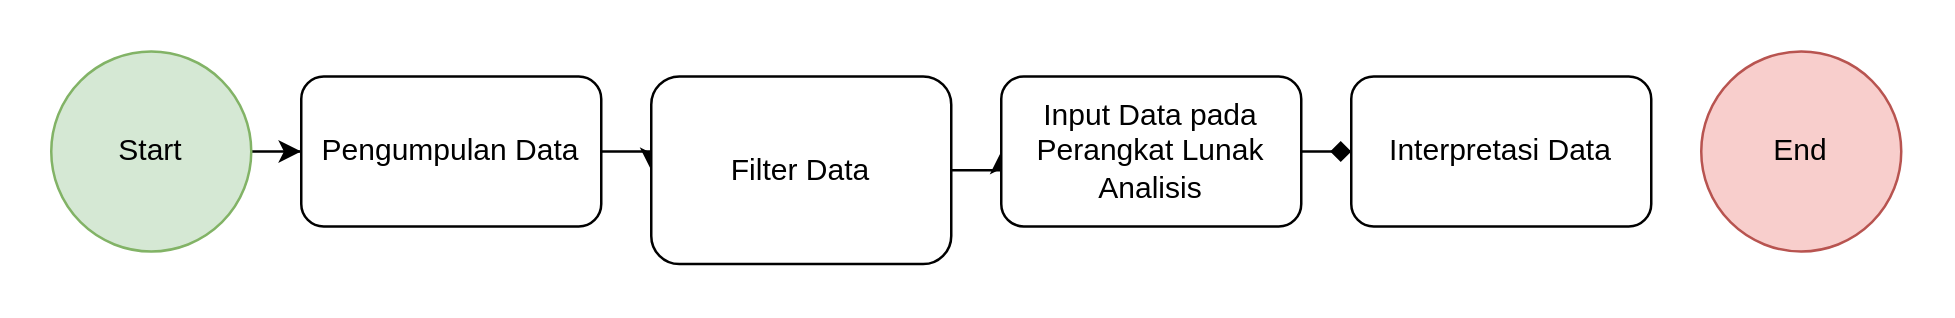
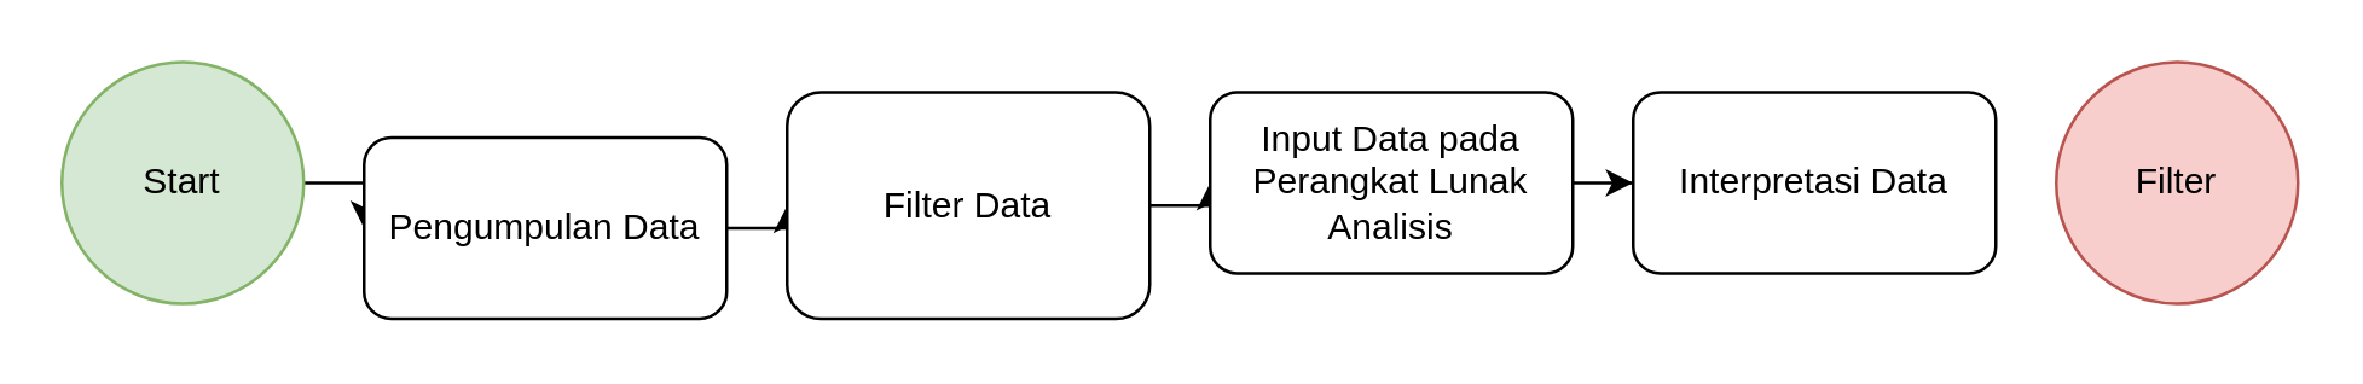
- <mxCell id="5" value="Pengumpulan Data" style="rounded=1;whiteSpace=wrap;html=1;" vertex="1" parent="1"><mxGeometry x="120" y="30" width="120" height="60" as="geometry" /></mxCell>
+ <mxCell id="5" value="Pengumpulan Data" style="rounded=1;whiteSpace=wrap;html=1;" vertex="1" parent="1"><mxGeometry x="120" y="45" width="120" height="60" as="geometry" /></mxCell>
- <mxCell id="8" value="" style="edgeStyle=orthogonalEdgeStyle;rounded=0;orthogonalLoop=1;jettySize=auto;html=1;endArrow=diamond;" edge="1" parent="1" source="9" target="10"><mxGeometry relative="1" as="geometry" /></mxCell>
+ <mxCell id="8" value="" style="edgeStyle=orthogonalEdgeStyle;rounded=0;orthogonalLoop=1;jettySize=auto;html=1;" edge="1" parent="1" source="9" target="10"><mxGeometry relative="1" as="geometry" /></mxCell>
- <mxCell id="11" value="End" style="ellipse;whiteSpace=wrap;html=1;aspect=fixed;fillColor=#f8cecc;strokeColor=#b85450;" vertex="1" parent="1"><mxGeometry x="680" y="20" width="80" height="80" as="geometry" /></mxCell>
+ <mxCell id="11" value="Filter" style="ellipse;whiteSpace=wrap;html=1;aspect=fixed;fillColor=#f8cecc;strokeColor=#b85450;" vertex="1" parent="1"><mxGeometry x="680" y="20" width="80" height="80" as="geometry" /></mxCell>
